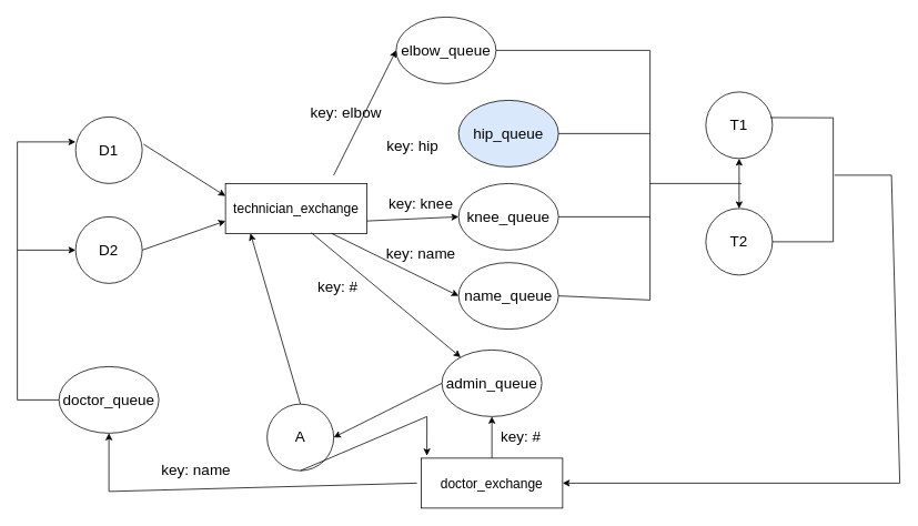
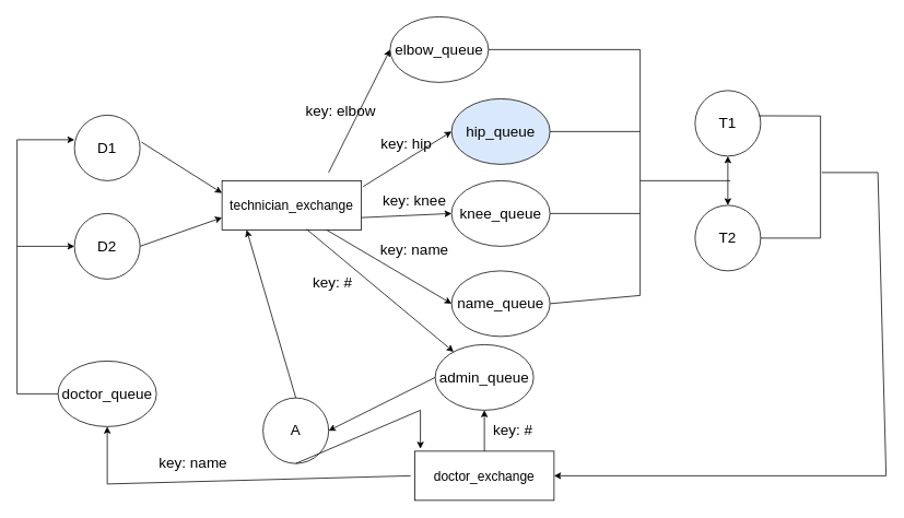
+ <mxCell id="15" value="" style="endArrow=classic;html=1;rounded=0;exitX=1.012;exitY=0.12;exitDx=0;exitDy=0;exitPerimeter=0;entryX=0;entryY=0.5;entryDx=0;entryDy=0;" parent="1" source="7" target="11" edge="1"><mxGeometry width="50" height="50" relative="1" as="geometry"><mxPoint x="410" y="330" as="sourcePoint" /><mxPoint x="460" y="280" as="targetPoint" /></mxGeometry></mxCell>
- <mxCell id="13" value="&lt;font style=&quot;font-size: 18px;&quot;&gt;name_queue&lt;/font&gt;" style="ellipse;whiteSpace=wrap;html=1;" parent="1" vertex="1"><mxGeometry x="550" y="315" width="120" height="80" as="geometry" /></mxCell>
+ <mxCell id="13" value="&lt;font style=&quot;font-size: 18px;&quot;&gt;name_queue&lt;/font&gt;" style="ellipse;whiteSpace=wrap;html=1;" parent="1" vertex="1"><mxGeometry x="550" y="330" width="120" height="80" as="geometry" /></mxCell>
